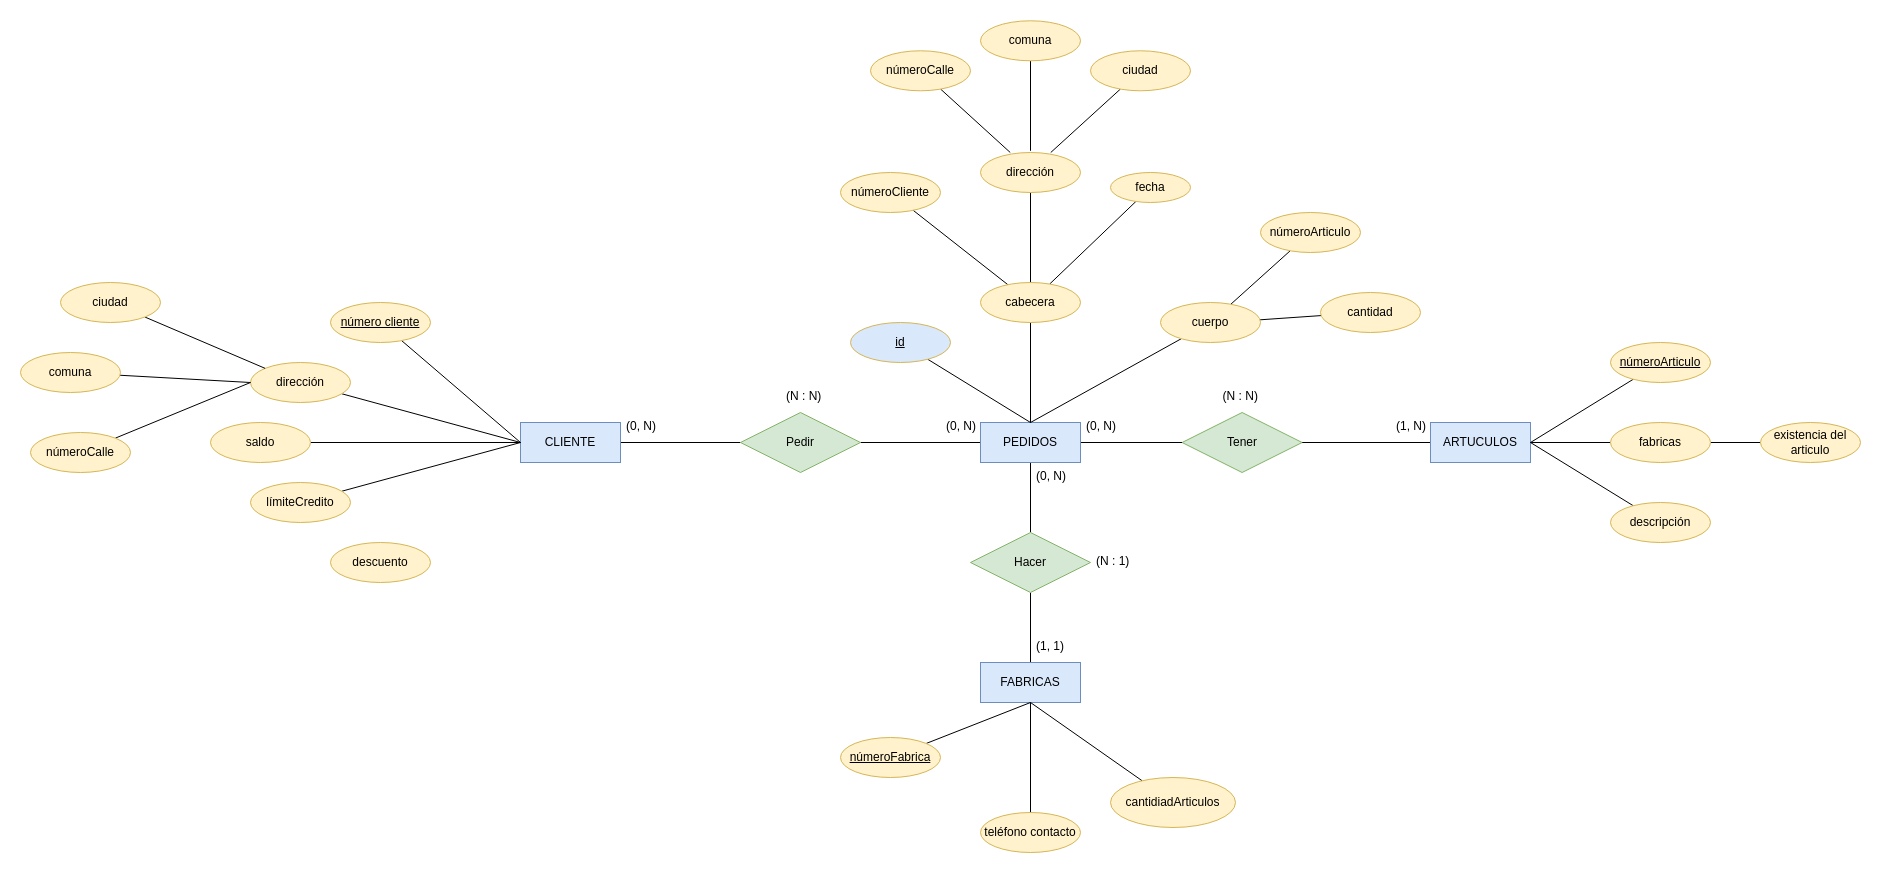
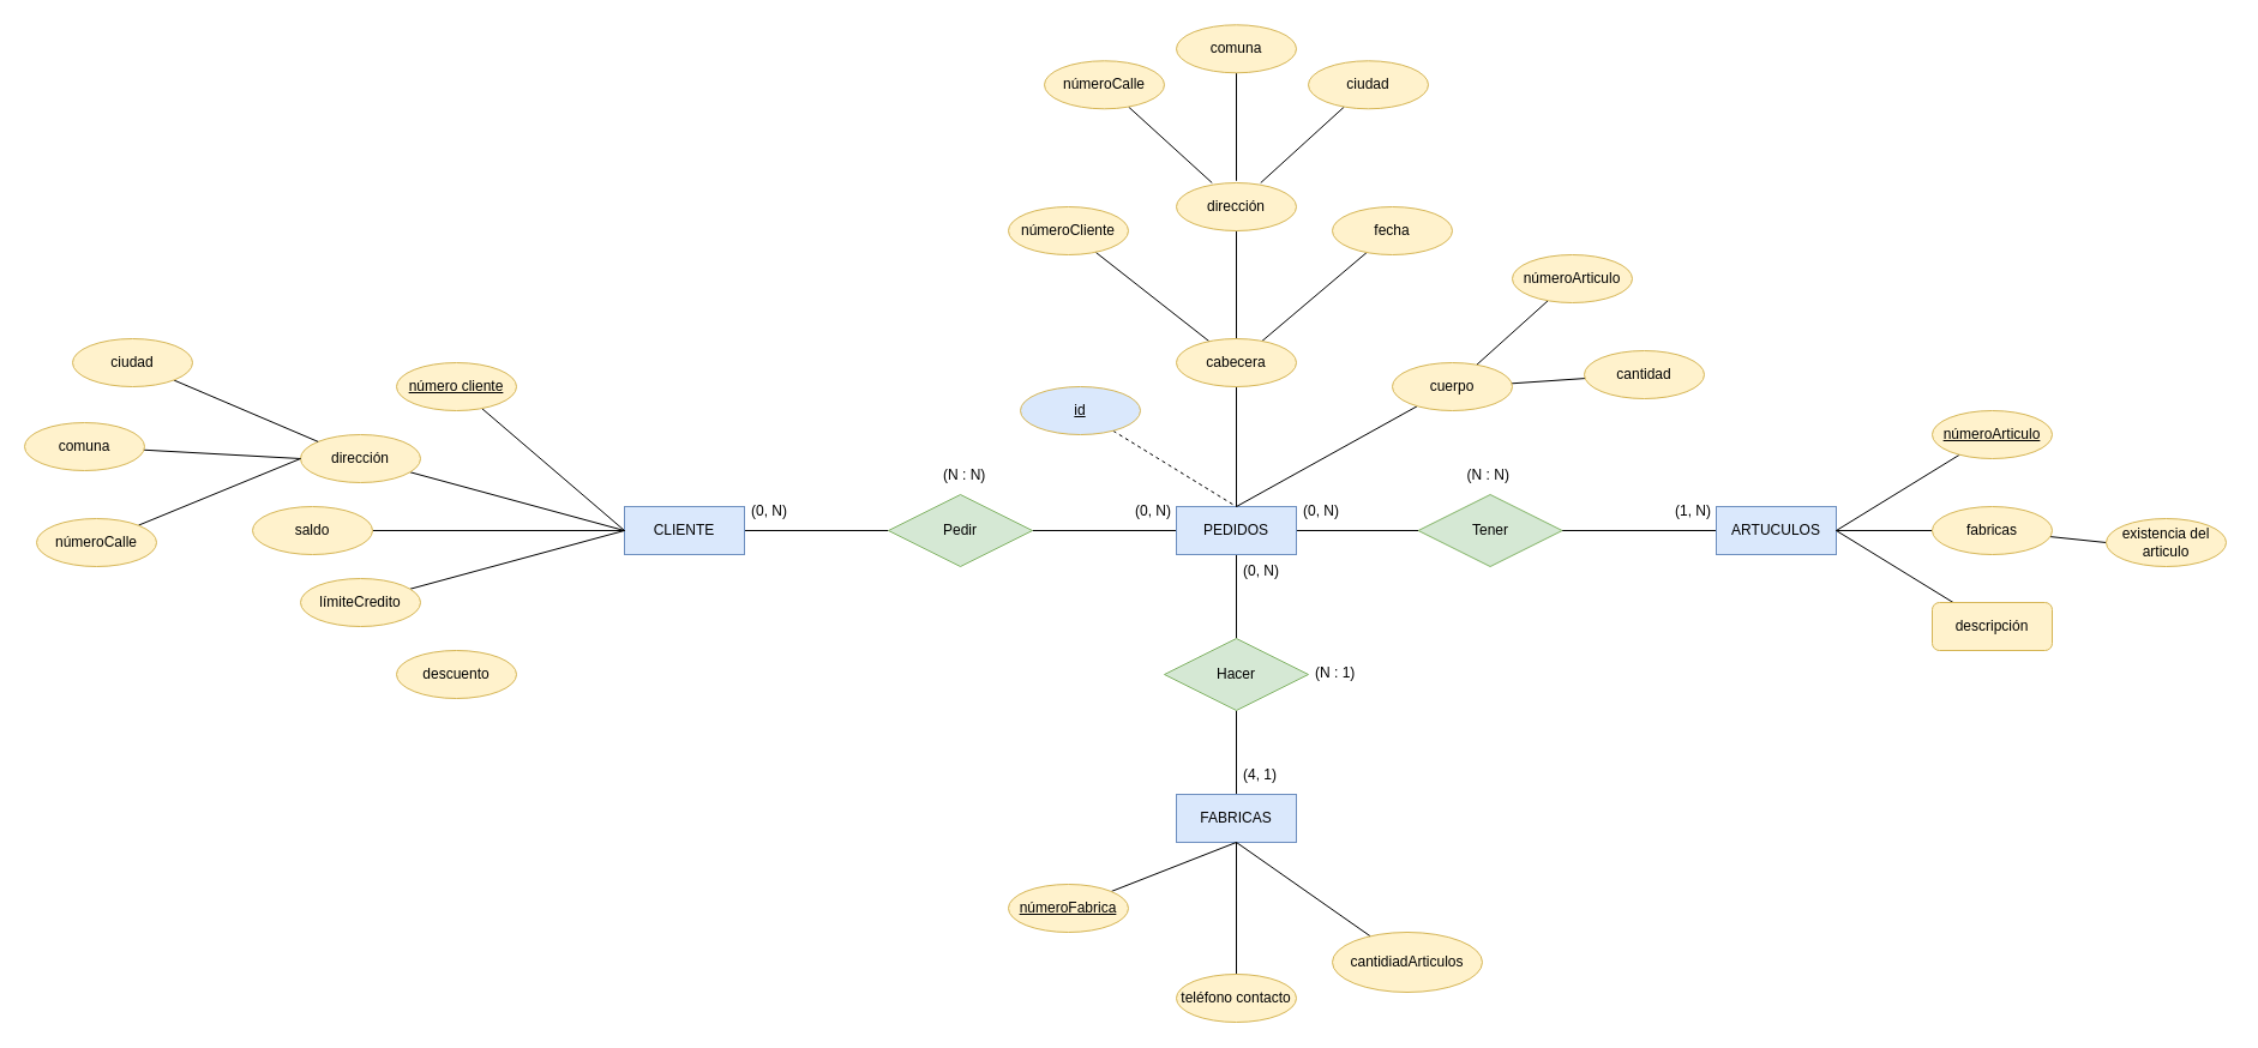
- <mxCell id="48" value="fecha" style="ellipse;whiteSpace=wrap;html=1;align=center;fillColor=#fff2cc;strokeColor=#d6b656;" vertex="1" parent="1"><mxGeometry x="1110" y="172" width="80" height="30" as="geometry" /></mxCell>
+ <mxCell id="48" value="fecha" style="ellipse;whiteSpace=wrap;html=1;align=center;fillColor=#fff2cc;strokeColor=#d6b656;" vertex="1" parent="1"><mxGeometry x="1110" y="172" width="100" height="40" as="geometry" /></mxCell>
- <mxCell id="37" style="edgeStyle=none;rounded=0;orthogonalLoop=1;jettySize=auto;html=1;entryX=0.5;entryY=0;entryDx=0;entryDy=0;endArrow=none;endFill=0;" edge="1" parent="1" source="38" target="8"><mxGeometry relative="1" as="geometry" /></mxCell>
+ <mxCell id="37" style="edgeStyle=none;rounded=0;orthogonalLoop=1;jettySize=auto;html=1;entryX=0.5;entryY=0;entryDx=0;entryDy=0;endArrow=none;endFill=0;dashed=1;" edge="1" parent="1" source="38" target="8"><mxGeometry relative="1" as="geometry" /></mxCell>
- <mxCell id="29" value="existencia del articulo" style="ellipse;whiteSpace=wrap;html=1;align=center;fillColor=#fff2cc;strokeColor=#d6b656;" vertex="1" parent="1"><mxGeometry x="1760" y="422" width="100" height="40" as="geometry" /></mxCell>
+ <mxCell id="29" value="existencia del articulo" style="ellipse;whiteSpace=wrap;html=1;align=center;fillColor=#fff2cc;strokeColor=#d6b656;" vertex="1" parent="1"><mxGeometry x="1755" y="432" width="100" height="40" as="geometry" /></mxCell>
- <mxCell id="31" value="descripción" style="ellipse;whiteSpace=wrap;html=1;align=center;fillColor=#fff2cc;strokeColor=#d6b656;" vertex="1" parent="1"><mxGeometry x="1610" y="502" width="100" height="40" as="geometry" /></mxCell>
+ <mxCell id="31" value="descripción" style="whiteSpace=wrap;html=1;align=center;fillColor=#fff2cc;strokeColor=#d6b656;rounded=1;" vertex="1" parent="1"><mxGeometry x="1610" y="502" width="100" height="40" as="geometry" /></mxCell>
- <mxCell id="72" value="(1, 1)" style="text;strokeColor=none;fillColor=none;spacingLeft=4;spacingRight=4;overflow=hidden;rotatable=0;points=[[0,0.5],[1,0.5]];portConstraint=eastwest;fontSize=12;" vertex="1" parent="1"><mxGeometry x="1030" y="632" width="40" height="30" as="geometry" /></mxCell>
+ <mxCell id="72" value="(4, 1)" style="text;strokeColor=none;fillColor=none;spacingLeft=4;spacingRight=4;overflow=hidden;rotatable=0;points=[[0,0.5],[1,0.5]];portConstraint=eastwest;fontSize=12;" vertex="1" parent="1"><mxGeometry x="1030" y="632" width="40" height="30" as="geometry" /></mxCell>
